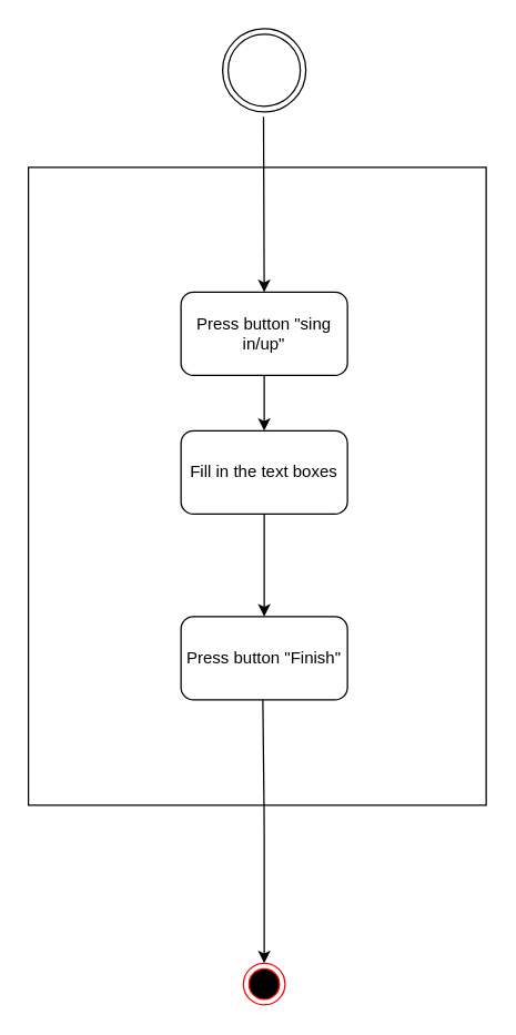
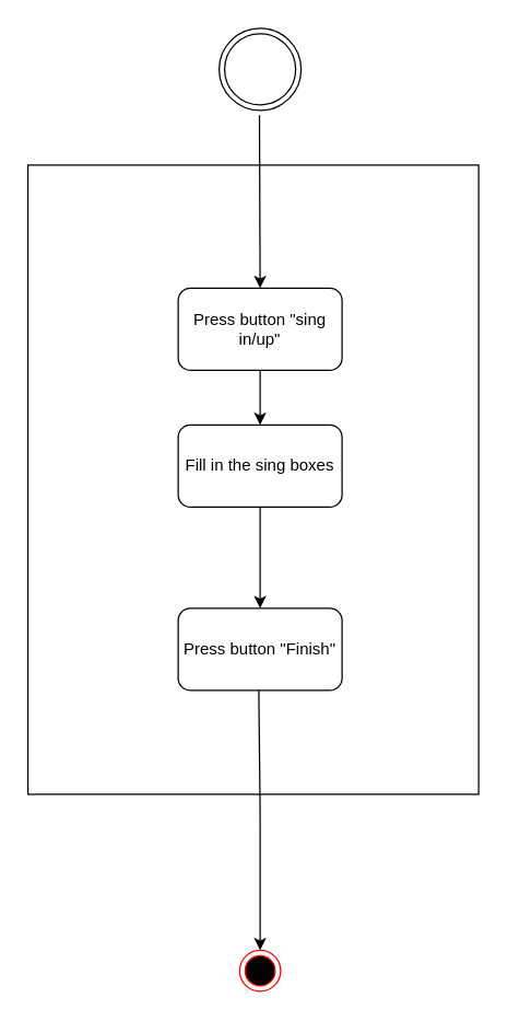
- <mxCell id="10" value="Fill in the text boxes" style="rounded=1;whiteSpace=wrap;html=1;" vertex="1" parent="1"><mxGeometry x="130" y="310" width="120" height="60" as="geometry" /></mxCell>
+ <mxCell id="10" value="Fill in the sing boxes" style="rounded=1;whiteSpace=wrap;html=1;" vertex="1" parent="1"><mxGeometry x="130" y="310" width="120" height="60" as="geometry" /></mxCell>
